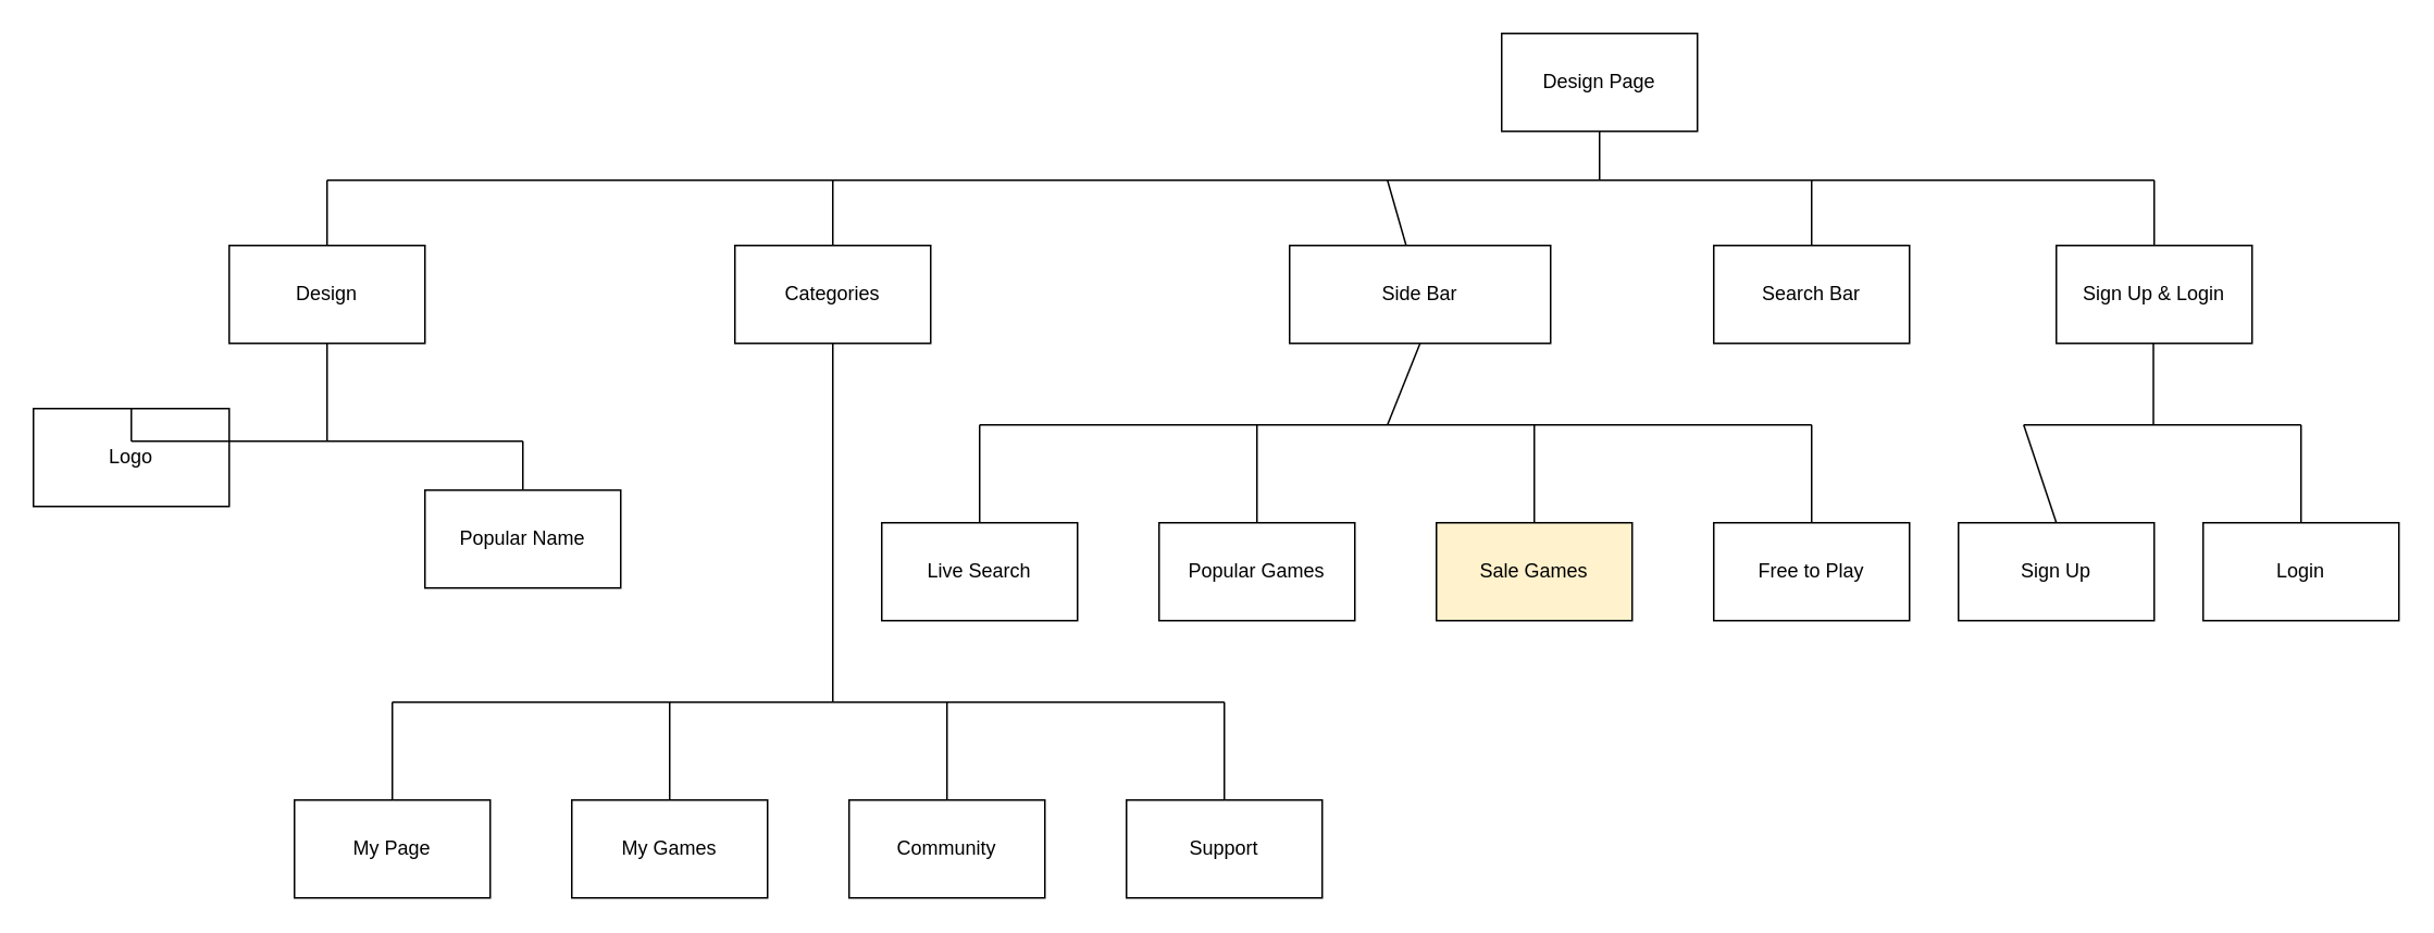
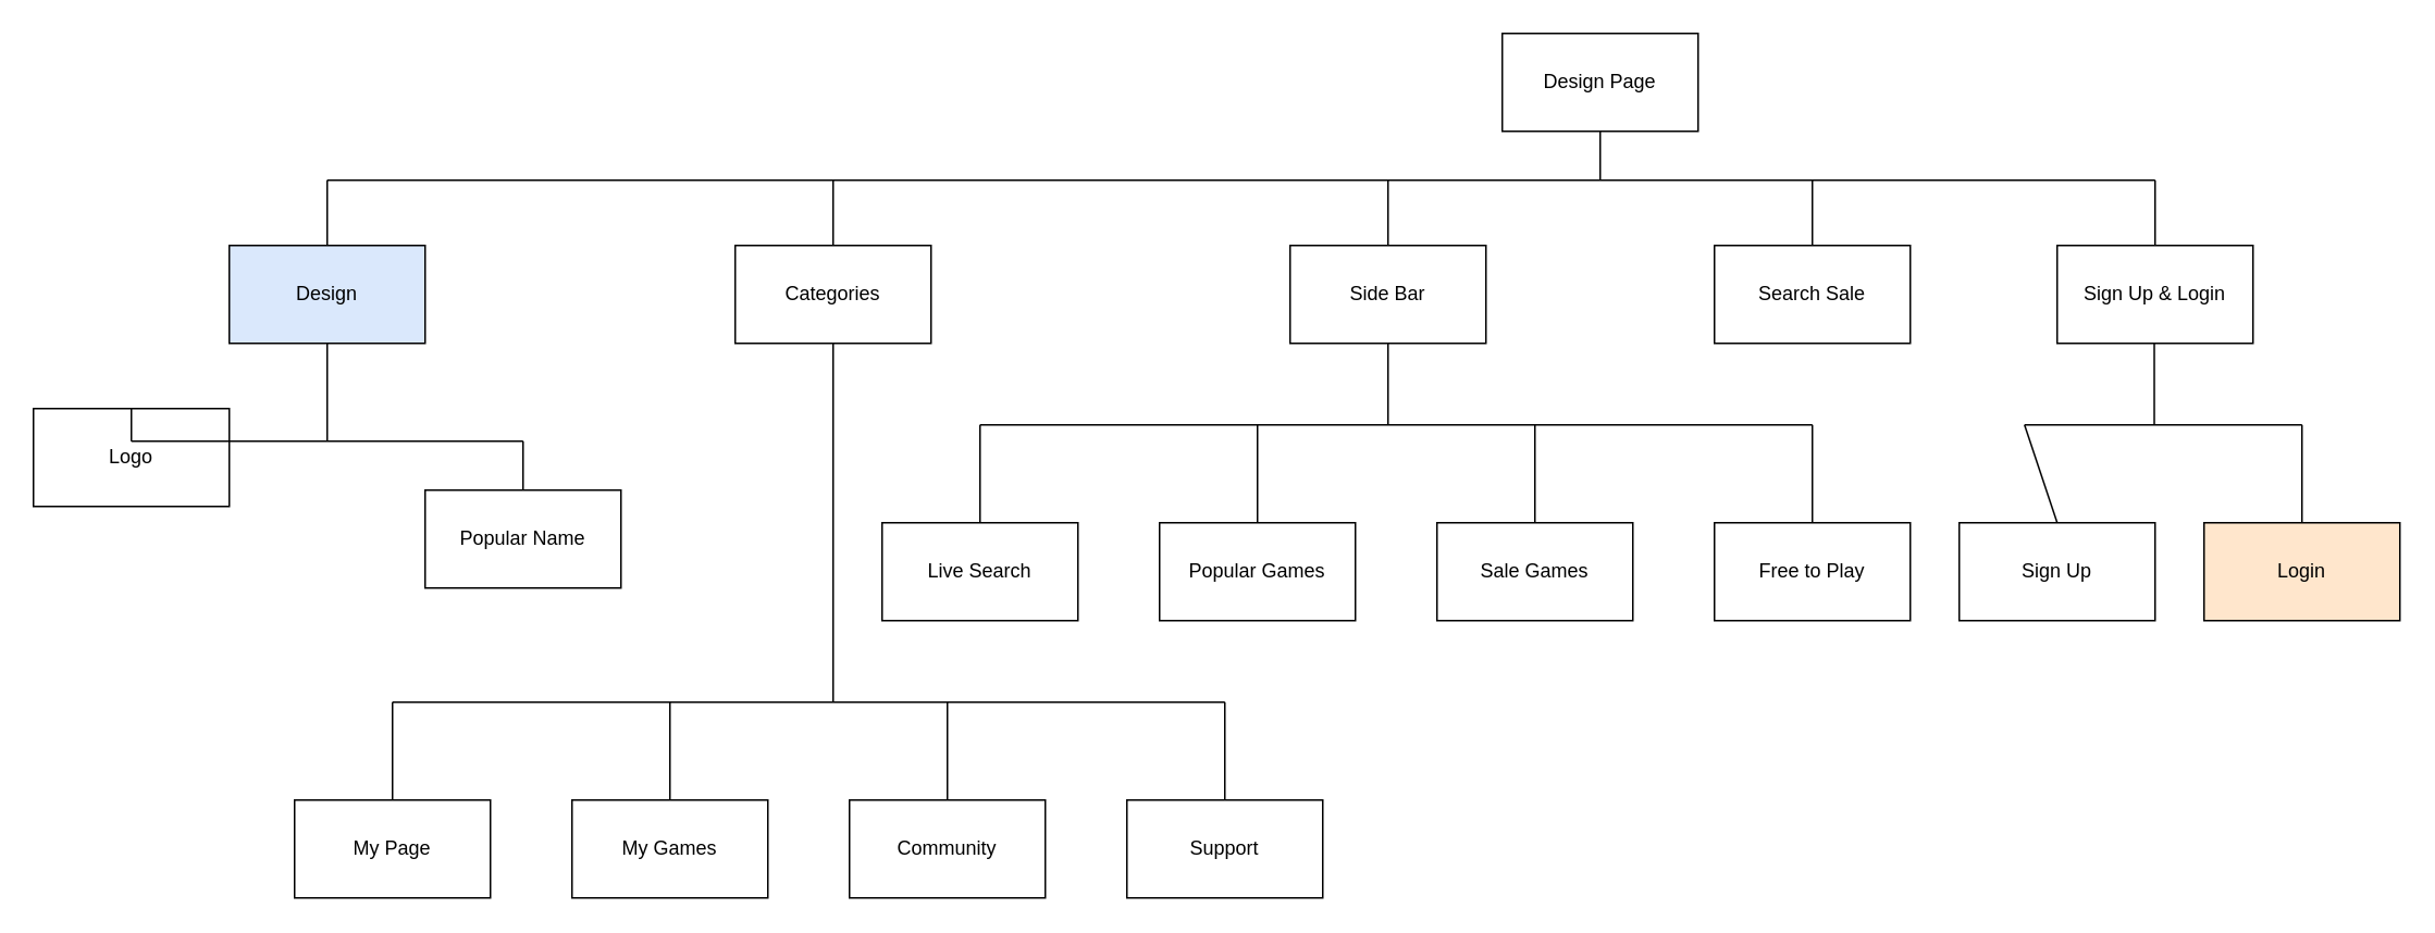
- <mxCell id="6" value="Design" style="rounded=0;whiteSpace=wrap;html=1;" parent="1" vertex="1"><mxGeometry x="140" y="150" width="120" height="60" as="geometry" /></mxCell>
+ <mxCell id="6" value="Design" style="rounded=0;whiteSpace=wrap;html=1;fillColor=#dae8fc;" parent="1" vertex="1"><mxGeometry x="140" y="150" width="120" height="60" as="geometry" /></mxCell>
- <mxCell id="10" value="Side Bar" style="rounded=0;whiteSpace=wrap;html=1;" parent="1" vertex="1"><mxGeometry x="790" y="150" width="160" height="60" as="geometry" /></mxCell>
+ <mxCell id="10" value="Side Bar" style="rounded=0;whiteSpace=wrap;html=1;" parent="1" vertex="1"><mxGeometry x="790" y="150" width="120" height="60" as="geometry" /></mxCell>
- <mxCell id="14" value="Search Bar" style="rounded=0;whiteSpace=wrap;html=1;" parent="1" vertex="1"><mxGeometry x="1050" y="150" width="120" height="60" as="geometry" /></mxCell>
+ <mxCell id="14" value="Search Sale" style="rounded=0;whiteSpace=wrap;html=1;" parent="1" vertex="1"><mxGeometry x="1050" y="150" width="120" height="60" as="geometry" /></mxCell>
- <mxCell id="37" value="Sale Games" style="rounded=0;whiteSpace=wrap;html=1;fillColor=#fff2cc;" parent="1" vertex="1"><mxGeometry x="880" y="320" width="120" height="60" as="geometry" /></mxCell>
+ <mxCell id="37" value="Sale Games" style="rounded=0;whiteSpace=wrap;html=1;" parent="1" vertex="1"><mxGeometry x="880" y="320" width="120" height="60" as="geometry" /></mxCell>
- <mxCell id="46" value="Login" style="rounded=0;whiteSpace=wrap;html=1;" vertex="1" parent="1"><mxGeometry x="1350" y="320" width="120" height="60" as="geometry" /></mxCell>
+ <mxCell id="46" value="Login" style="rounded=0;whiteSpace=wrap;html=1;fillColor=#ffe6cc;" vertex="1" parent="1"><mxGeometry x="1350" y="320" width="120" height="60" as="geometry" /></mxCell>
